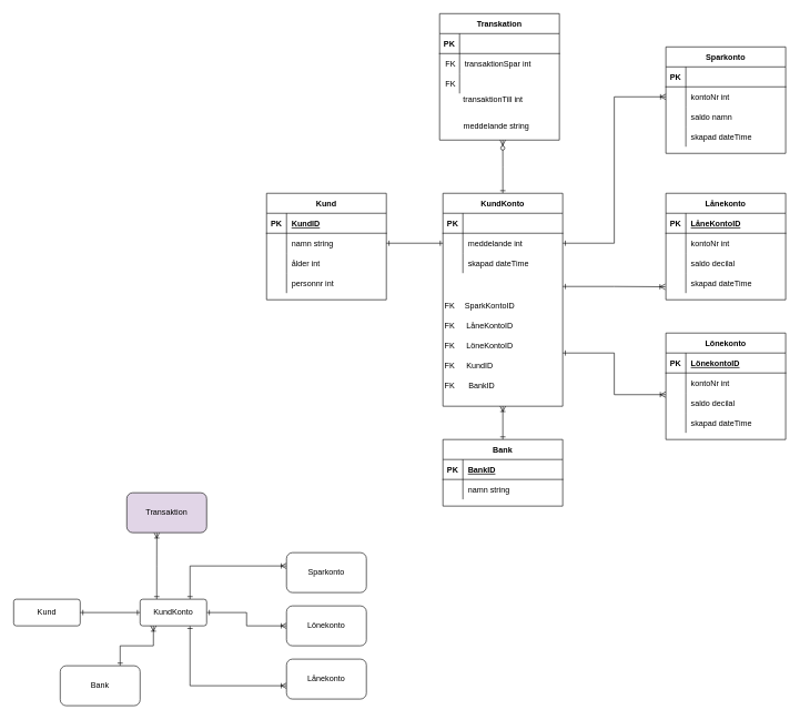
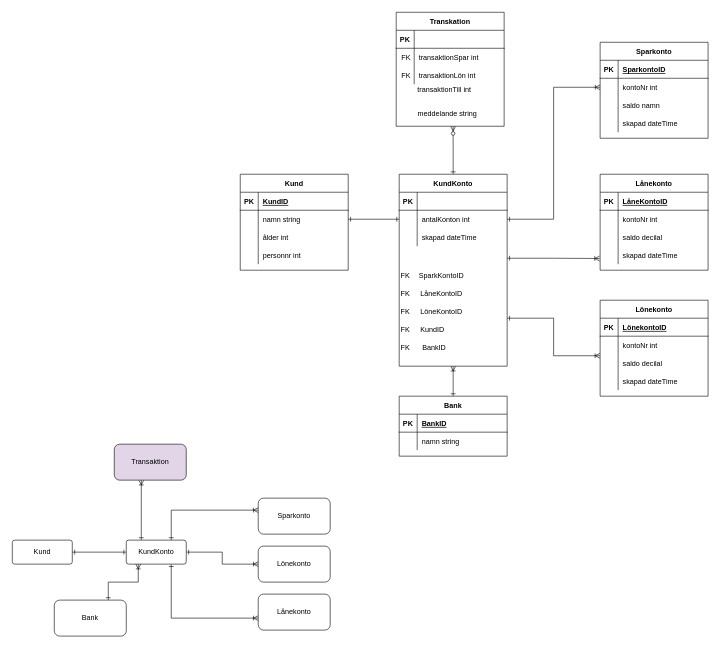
+ <mxCell id="41" value="SparkontoID" style="shape=partialRectangle;connectable=0;fillColor=none;top=0;left=0;bottom=0;right=0;align=left;spacingLeft=6;fontStyle=5;overflow=hidden;" vertex="1" parent="39"><mxGeometry x="30" width="150" height="30" as="geometry" /></mxCell>
+ <mxCell id="110" value="transaktionLön int" style="shape=partialRectangle;connectable=0;fillColor=none;top=0;left=0;bottom=0;right=0;align=left;spacingLeft=6;overflow=hidden;" vertex="1" parent="108"><mxGeometry x="30" width="150" height="30" as="geometry" /></mxCell>
- <mxCell id="23" value="meddelande int" style="shape=partialRectangle;connectable=0;fillColor=none;top=0;left=0;bottom=0;right=0;align=left;spacingLeft=6;overflow=hidden;" vertex="1" parent="21"><mxGeometry x="30" width="150" height="30" as="geometry" /></mxCell>
+ <mxCell id="23" value="antalKonton int" style="shape=partialRectangle;connectable=0;fillColor=none;top=0;left=0;bottom=0;right=0;align=left;spacingLeft=6;overflow=hidden;" vertex="1" parent="21"><mxGeometry x="30" width="150" height="30" as="geometry" /></mxCell>
